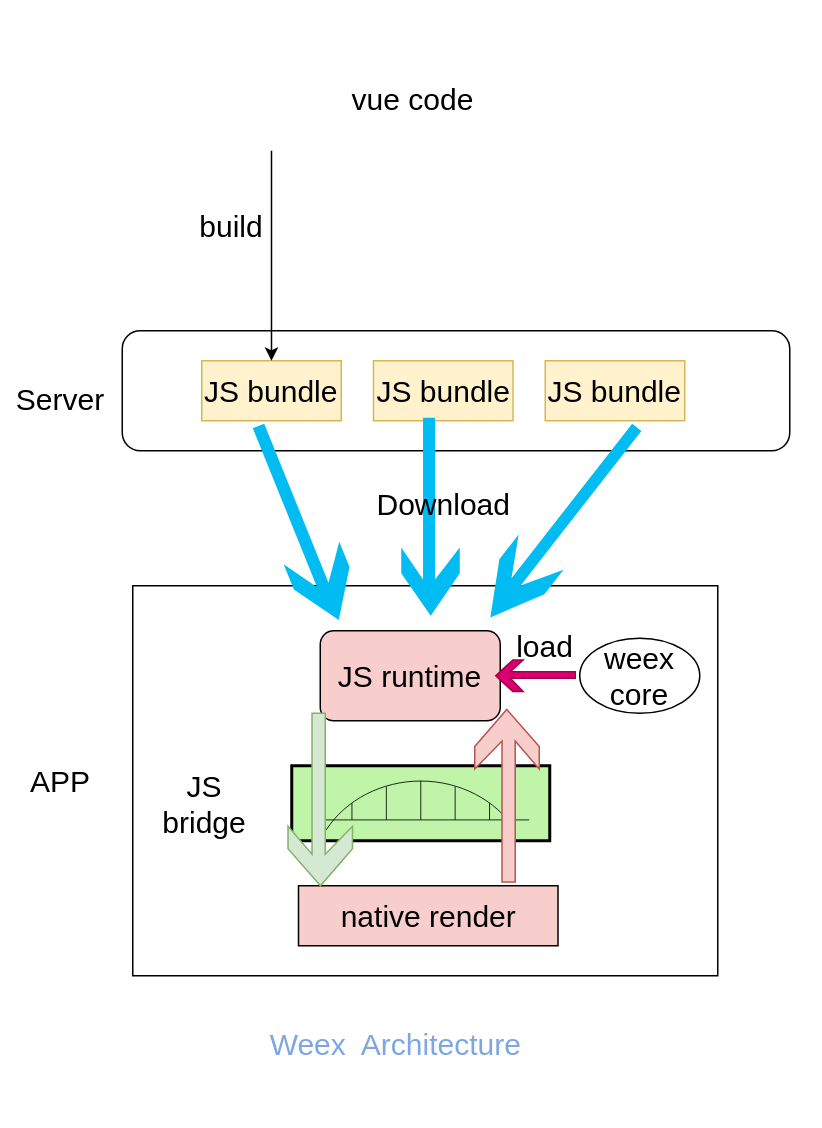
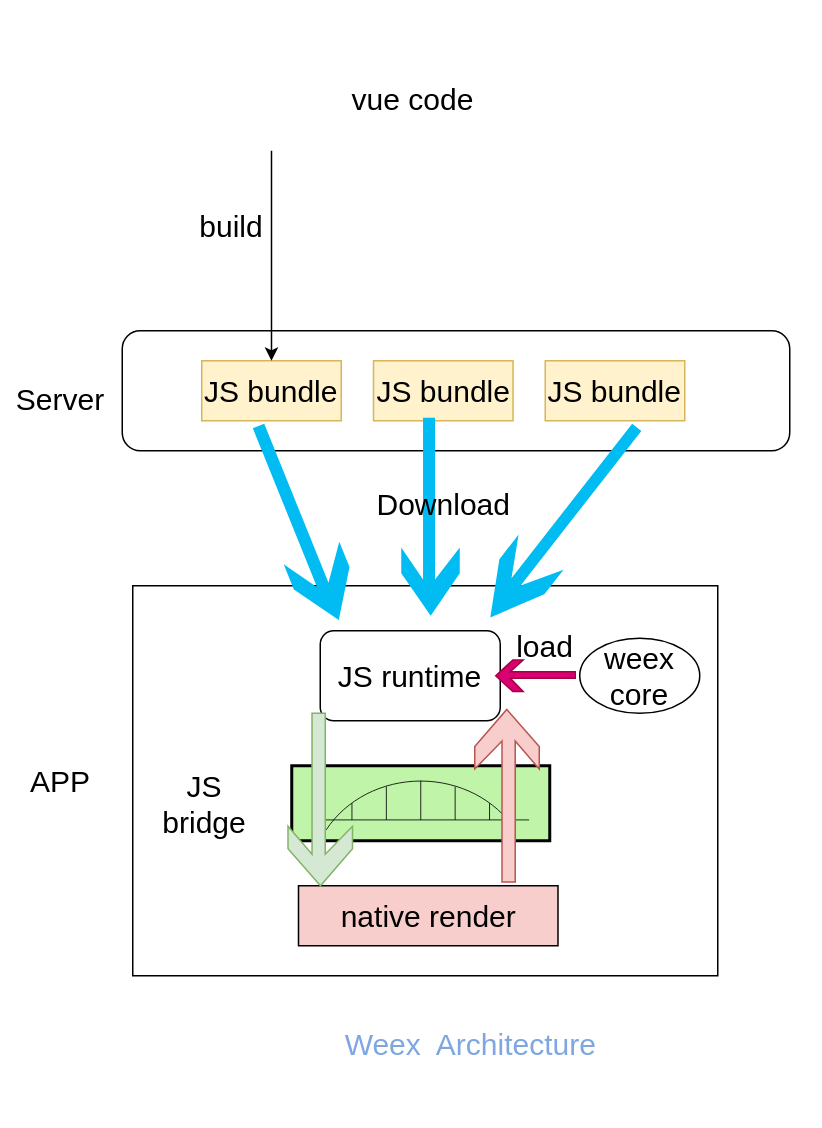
- <mxCell id="8" value="JS runtime" style="rounded=1;whiteSpace=wrap;html=1;fontSize=20;fontColor=#000000;fillColor=#f8cecc;" vertex="1" parent="1"><mxGeometry x="213" y="420" width="120" height="60" as="geometry" /></mxCell>
+ <mxCell id="8" value="JS runtime" style="rounded=1;whiteSpace=wrap;html=1;fontSize=20;fontColor=#000000;" vertex="1" parent="1"><mxGeometry x="213" y="420" width="120" height="60" as="geometry" /></mxCell>
- <mxCell id="3" value="Weex&amp;nbsp; Architecture" style="text;html=1;strokeColor=none;fillColor=none;align=center;verticalAlign=middle;whiteSpace=wrap;rounded=0;fontSize=20;fontColor=#7EA6E0;" vertex="1" parent="1"><mxGeometry x="130" y="660" width="267" height="70" as="geometry" /></mxCell>
+ <mxCell id="3" value="Weex&amp;nbsp; Architecture" style="text;html=1;strokeColor=none;fillColor=none;align=center;verticalAlign=middle;whiteSpace=wrap;rounded=0;fontSize=20;fontColor=#7EA6E0;" vertex="1" parent="1"><mxGeometry x="180" y="660" width="267" height="70" as="geometry" /></mxCell>
